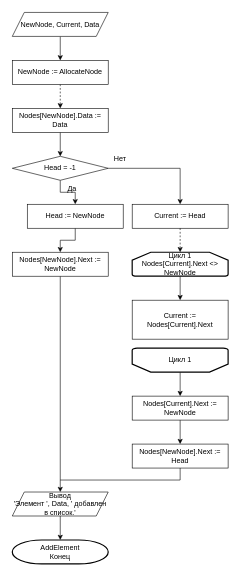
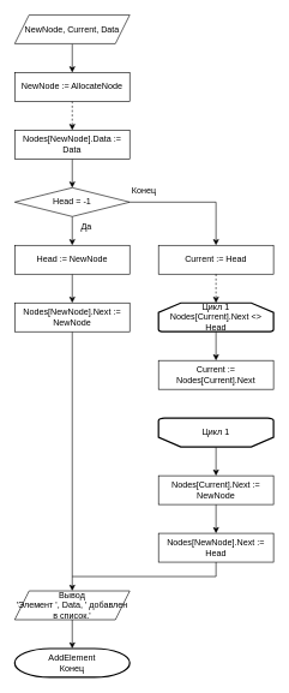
- <mxCell id="32" value="Нет" style="text;html=1;align=center;verticalAlign=middle;whiteSpace=wrap;rounded=0;" vertex="1" parent="1"><mxGeometry x="170" y="250" width="60" height="30" as="geometry" /></mxCell>
+ <mxCell id="32" value="Конец" style="text;html=1;align=center;verticalAlign=middle;whiteSpace=wrap;rounded=0;" vertex="1" parent="1"><mxGeometry x="170" y="250" width="60" height="30" as="geometry" /></mxCell>
- <mxCell id="13" value="Head := NewNode" style="rounded=0;whiteSpace=wrap;html=1;" vertex="1" parent="1"><mxGeometry x="45" y="340" width="160" height="40" as="geometry" /></mxCell>
+ <mxCell id="13" value="Head := NewNode" style="rounded=0;whiteSpace=wrap;html=1;" vertex="1" parent="1"><mxGeometry x="20" y="340" width="160" height="40" as="geometry" /></mxCell>
- <mxCell id="16" value="Цикл 1&lt;div&gt;Nodes[Current].Next &amp;lt;&amp;gt; NewNode&lt;/div&gt;" style="strokeWidth=2;html=1;shape=mxgraph.flowchart.loop_limit;whiteSpace=wrap;" vertex="1" parent="1"><mxGeometry x="220" y="420" width="160" height="40" as="geometry" /></mxCell>
+ <mxCell id="16" value="Цикл 1&lt;div&gt;Nodes[Current].Next &amp;lt;&amp;gt; Head&lt;/div&gt;" style="strokeWidth=2;html=1;shape=mxgraph.flowchart.loop_limit;whiteSpace=wrap;" vertex="1" parent="1"><mxGeometry x="220" y="420" width="160" height="40" as="geometry" /></mxCell>
- <mxCell id="17" value="Current := Nodes[Current].Next" style="rounded=0;whiteSpace=wrap;html=1;" vertex="1" parent="1"><mxGeometry x="220" y="500" width="160" height="65" as="geometry" /></mxCell>
+ <mxCell id="17" value="Current := Nodes[Current].Next" style="rounded=0;whiteSpace=wrap;html=1;" vertex="1" parent="1"><mxGeometry x="220" y="500" width="160" height="40" as="geometry" /></mxCell>
